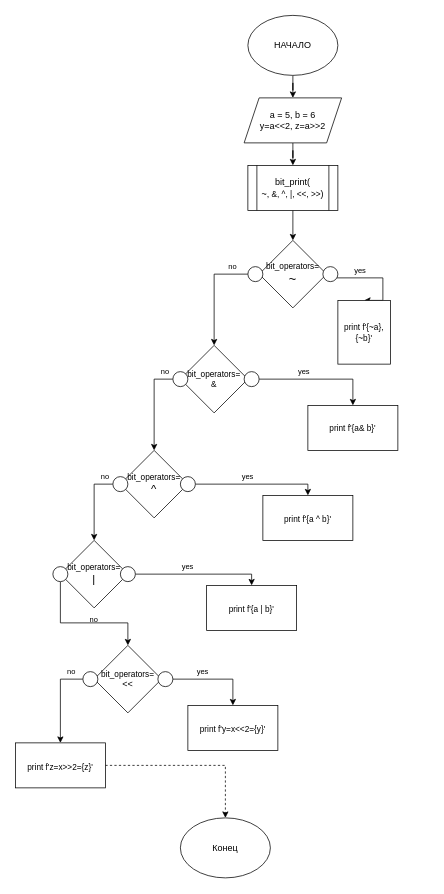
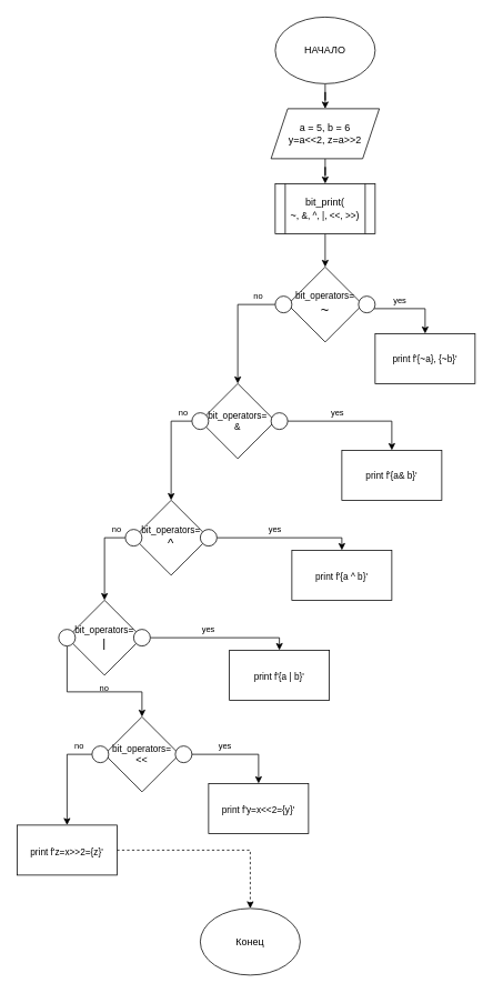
- <mxCell id="13" value="&lt;font style=&quot;font-size: 11px&quot;&gt;print f'{~a}, {~b}'&lt;/font&gt;" style="rounded=0;whiteSpace=wrap;html=1;fontSize=10;" vertex="1" parent="1"><mxGeometry x="450" y="400" width="70" height="85" as="geometry" /></mxCell>
+ <mxCell id="13" value="&lt;font style=&quot;font-size: 11px&quot;&gt;print f'{~a}, {~b}'&lt;/font&gt;" style="rounded=0;whiteSpace=wrap;html=1;fontSize=10;" vertex="1" parent="1"><mxGeometry x="450" y="400" width="120" height="60" as="geometry" /></mxCell>
